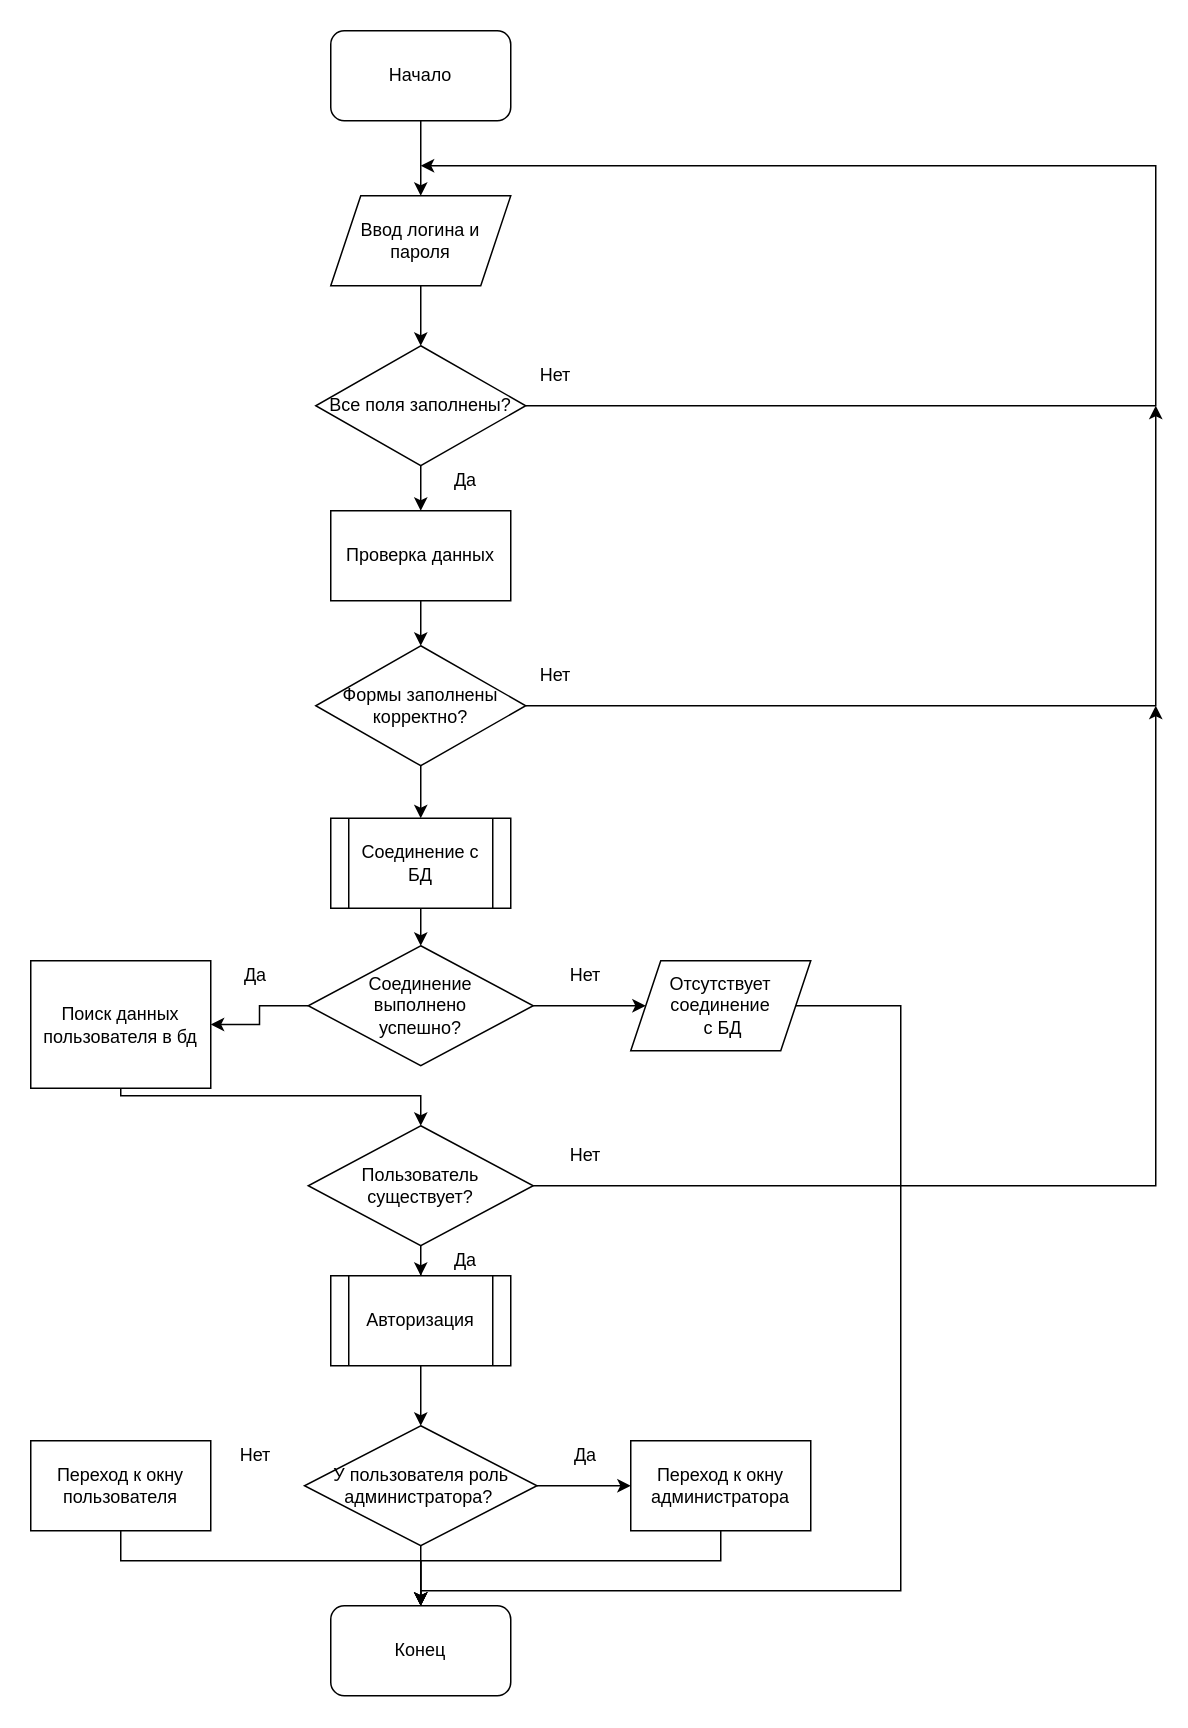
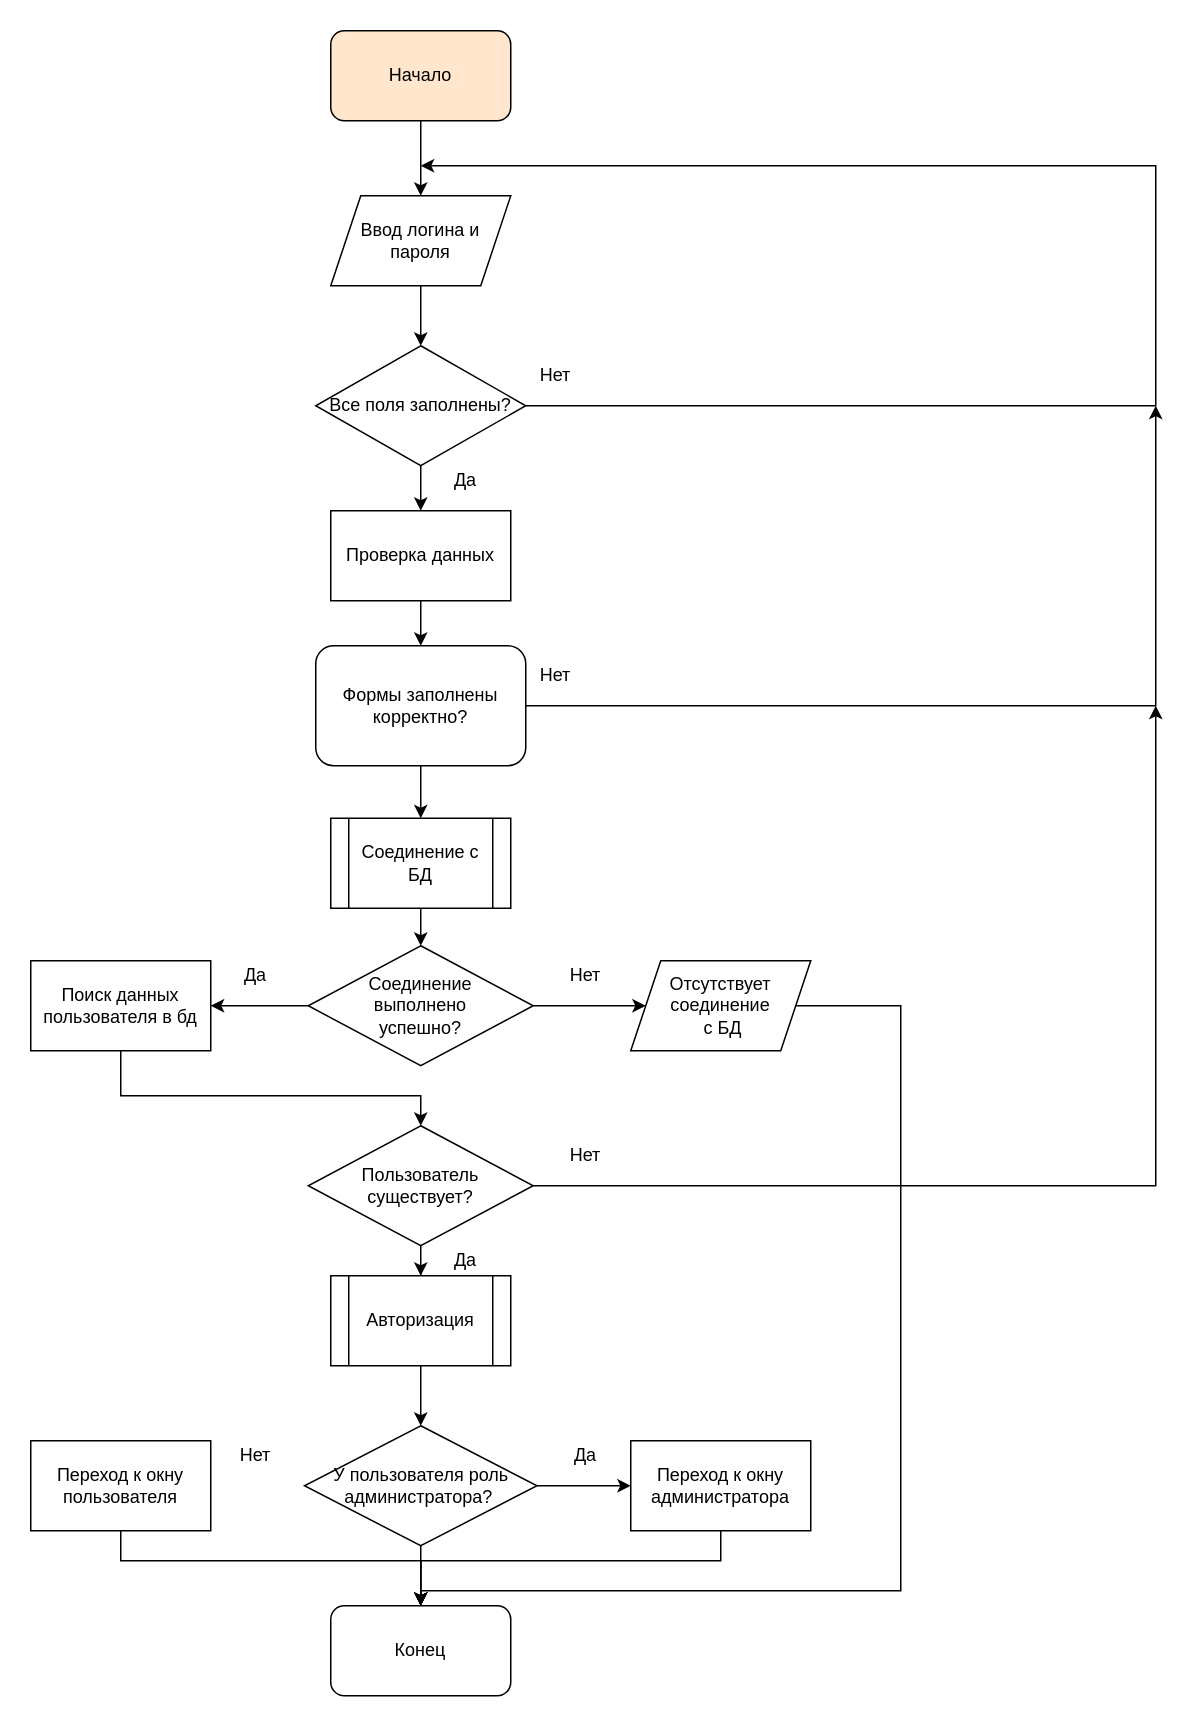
- <mxCell id="3" value="Начало" style="rounded=1;whiteSpace=wrap;html=1;" vertex="1" parent="1"><mxGeometry x="220" y="20" width="120" height="60" as="geometry" /></mxCell>
+ <mxCell id="3" value="Начало" style="rounded=1;whiteSpace=wrap;html=1;fillColor=#ffe6cc;" vertex="1" parent="1"><mxGeometry x="220" y="20" width="120" height="60" as="geometry" /></mxCell>
- <mxCell id="15" value="Формы заполнены корректно?" style="rhombus;whiteSpace=wrap;html=1;" vertex="1" parent="1"><mxGeometry x="210" y="430" width="140" height="80" as="geometry" /></mxCell>
+ <mxCell id="15" value="Формы заполнены корректно?" style="whiteSpace=wrap;html=1;rounded=1;" vertex="1" parent="1"><mxGeometry x="210" y="430" width="140" height="80" as="geometry" /></mxCell>
- <mxCell id="27" value="Поиск данных пользователя в бд" style="rounded=0;whiteSpace=wrap;html=1;" vertex="1" parent="1"><mxGeometry x="20" y="640" width="120" height="85" as="geometry" /></mxCell>
+ <mxCell id="27" value="Поиск данных пользователя в бд" style="rounded=0;whiteSpace=wrap;html=1;" vertex="1" parent="1"><mxGeometry x="20" y="640" width="120" height="60" as="geometry" /></mxCell>
